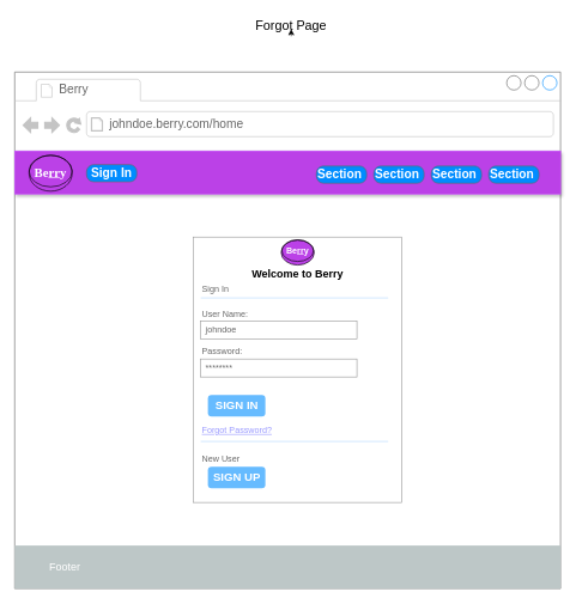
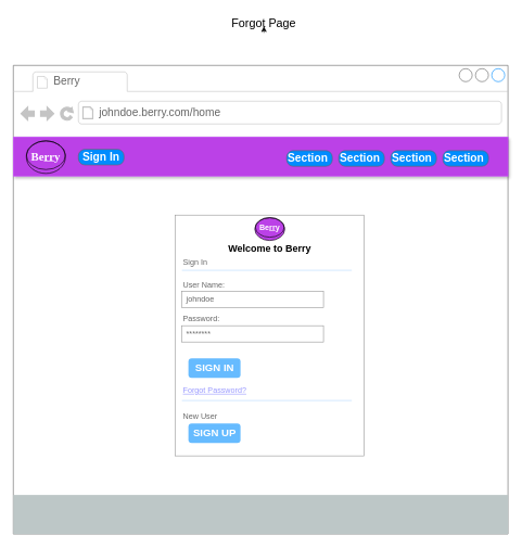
- <mxCell id="31" value="&lt;font color=&quot;#ffffff&quot; style=&quot;font-size: 15px;&quot;&gt;Footer&lt;/font&gt;" style="text;html=1;strokeColor=none;fillColor=none;align=center;verticalAlign=middle;whiteSpace=wrap;rounded=0;" vertex="1" parent="2"><mxGeometry x="20" y="675" width="100" height="30" as="geometry" /></mxCell>
